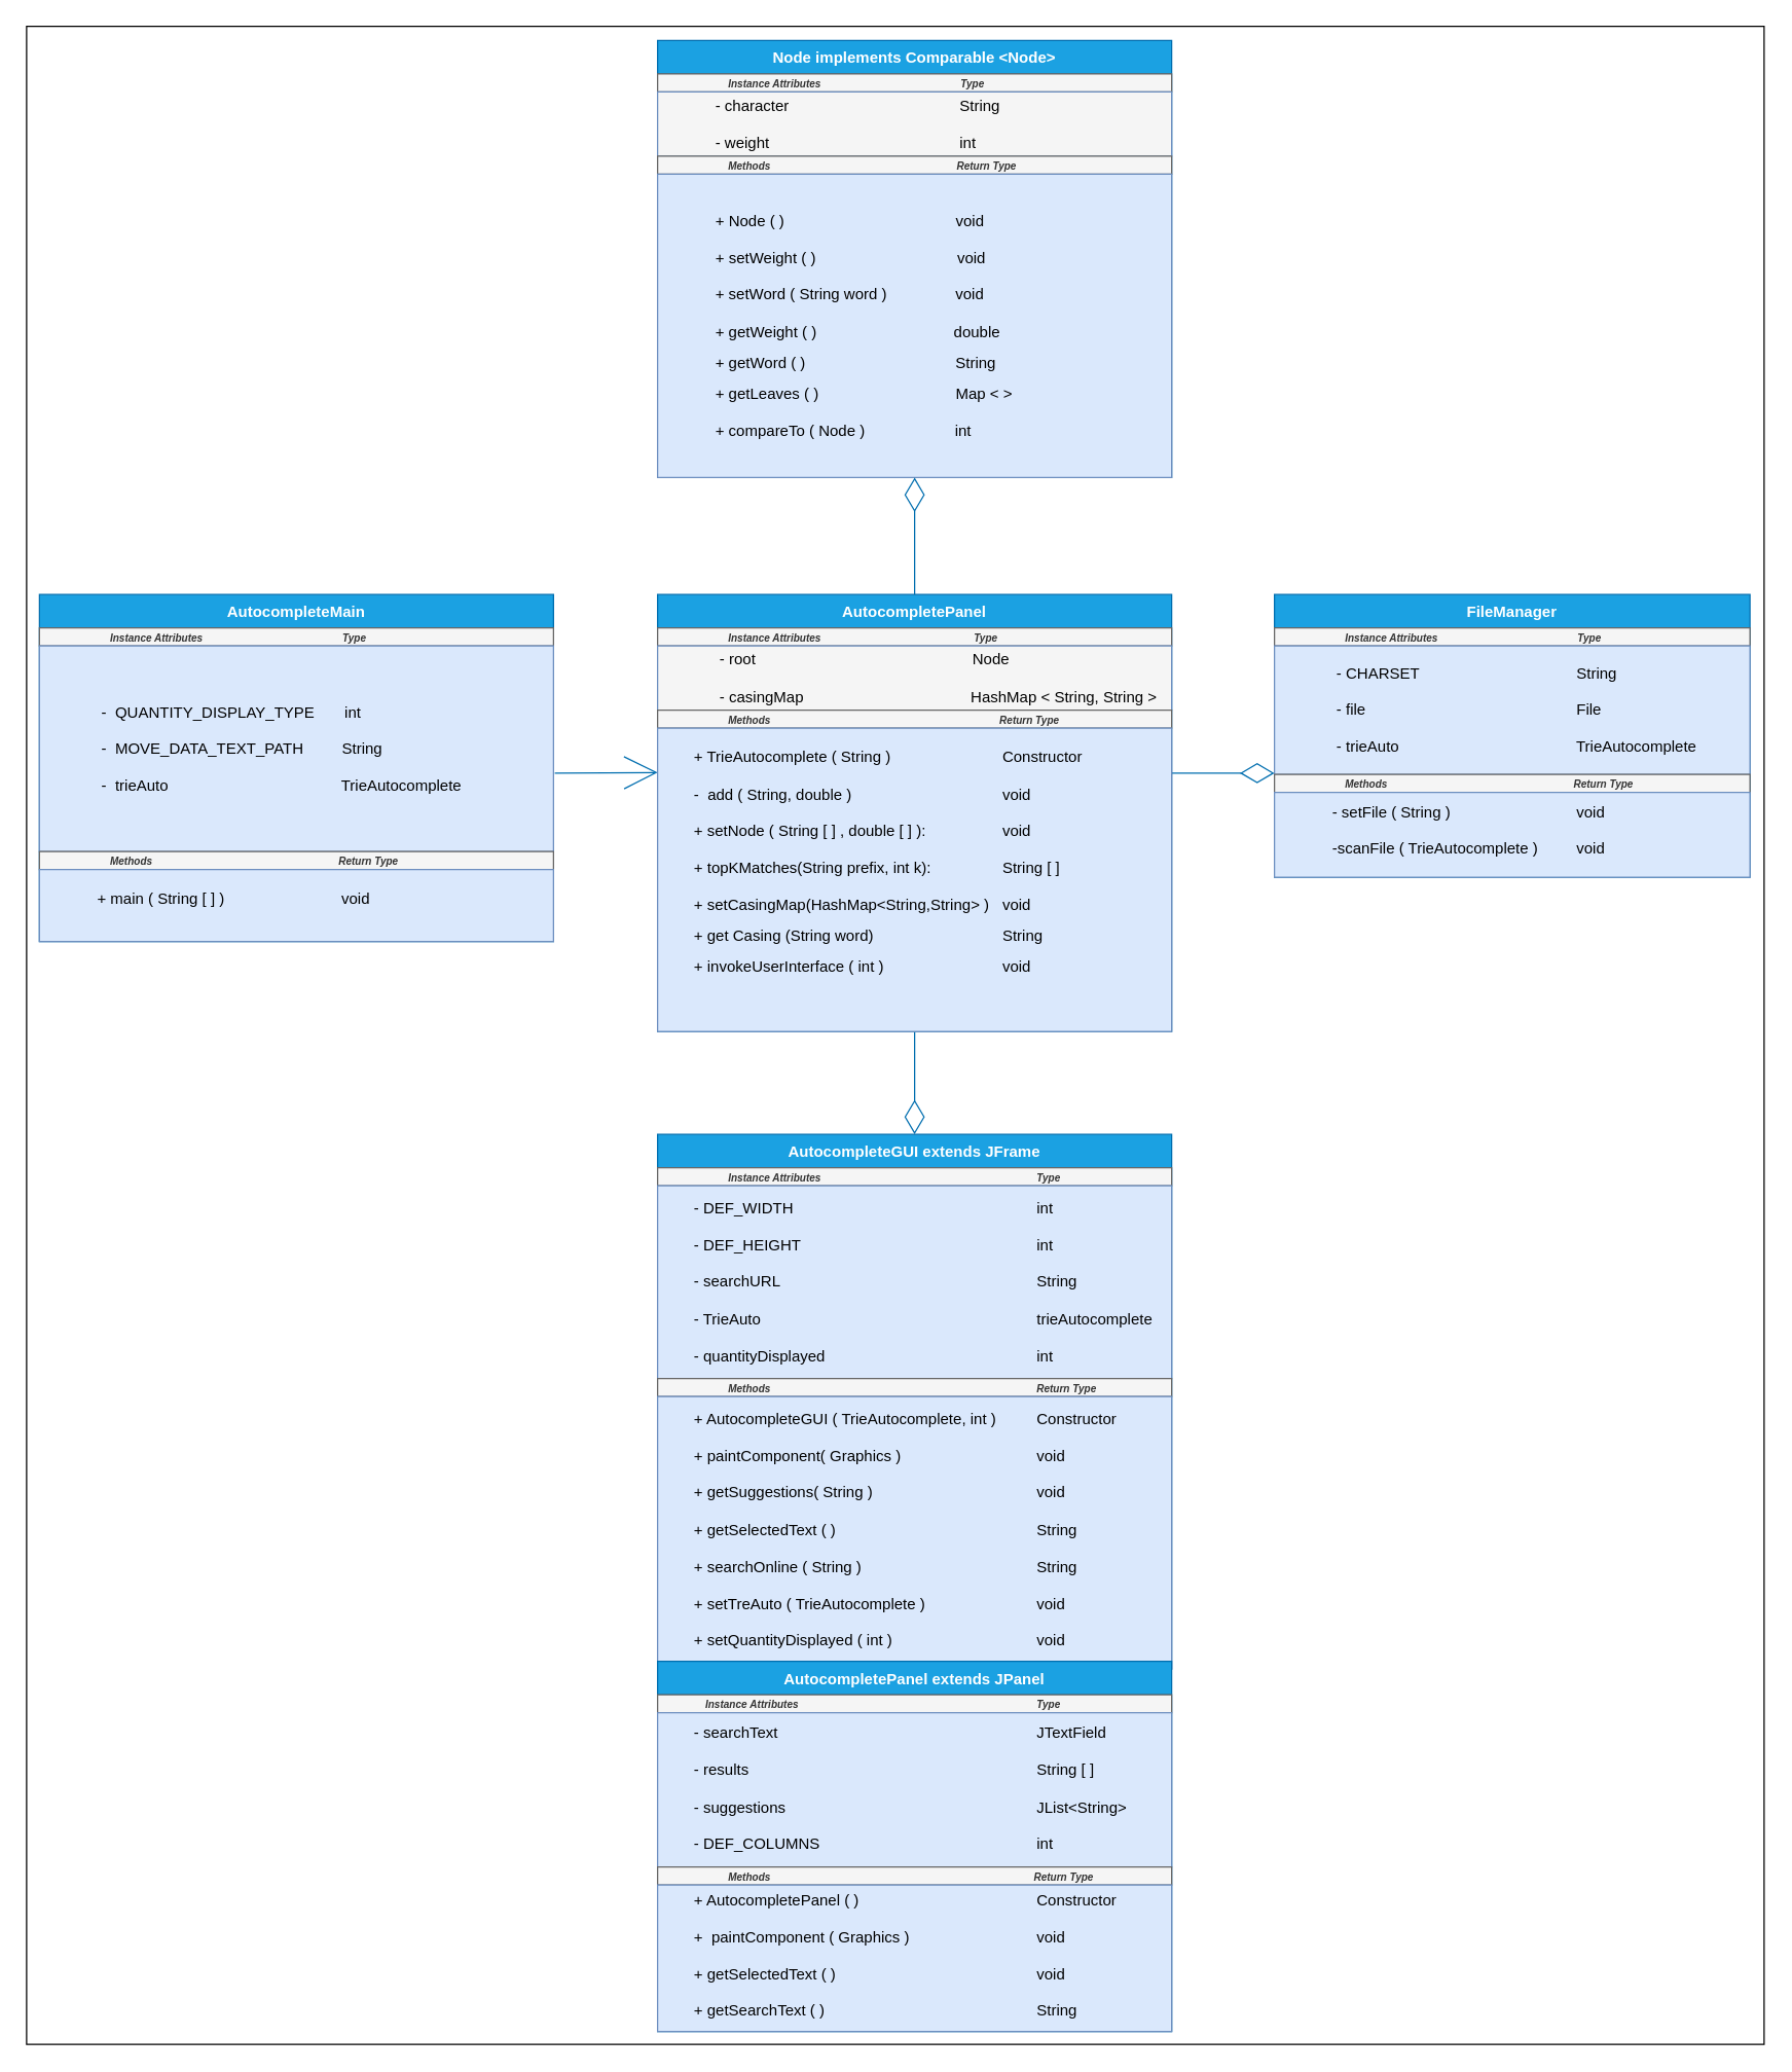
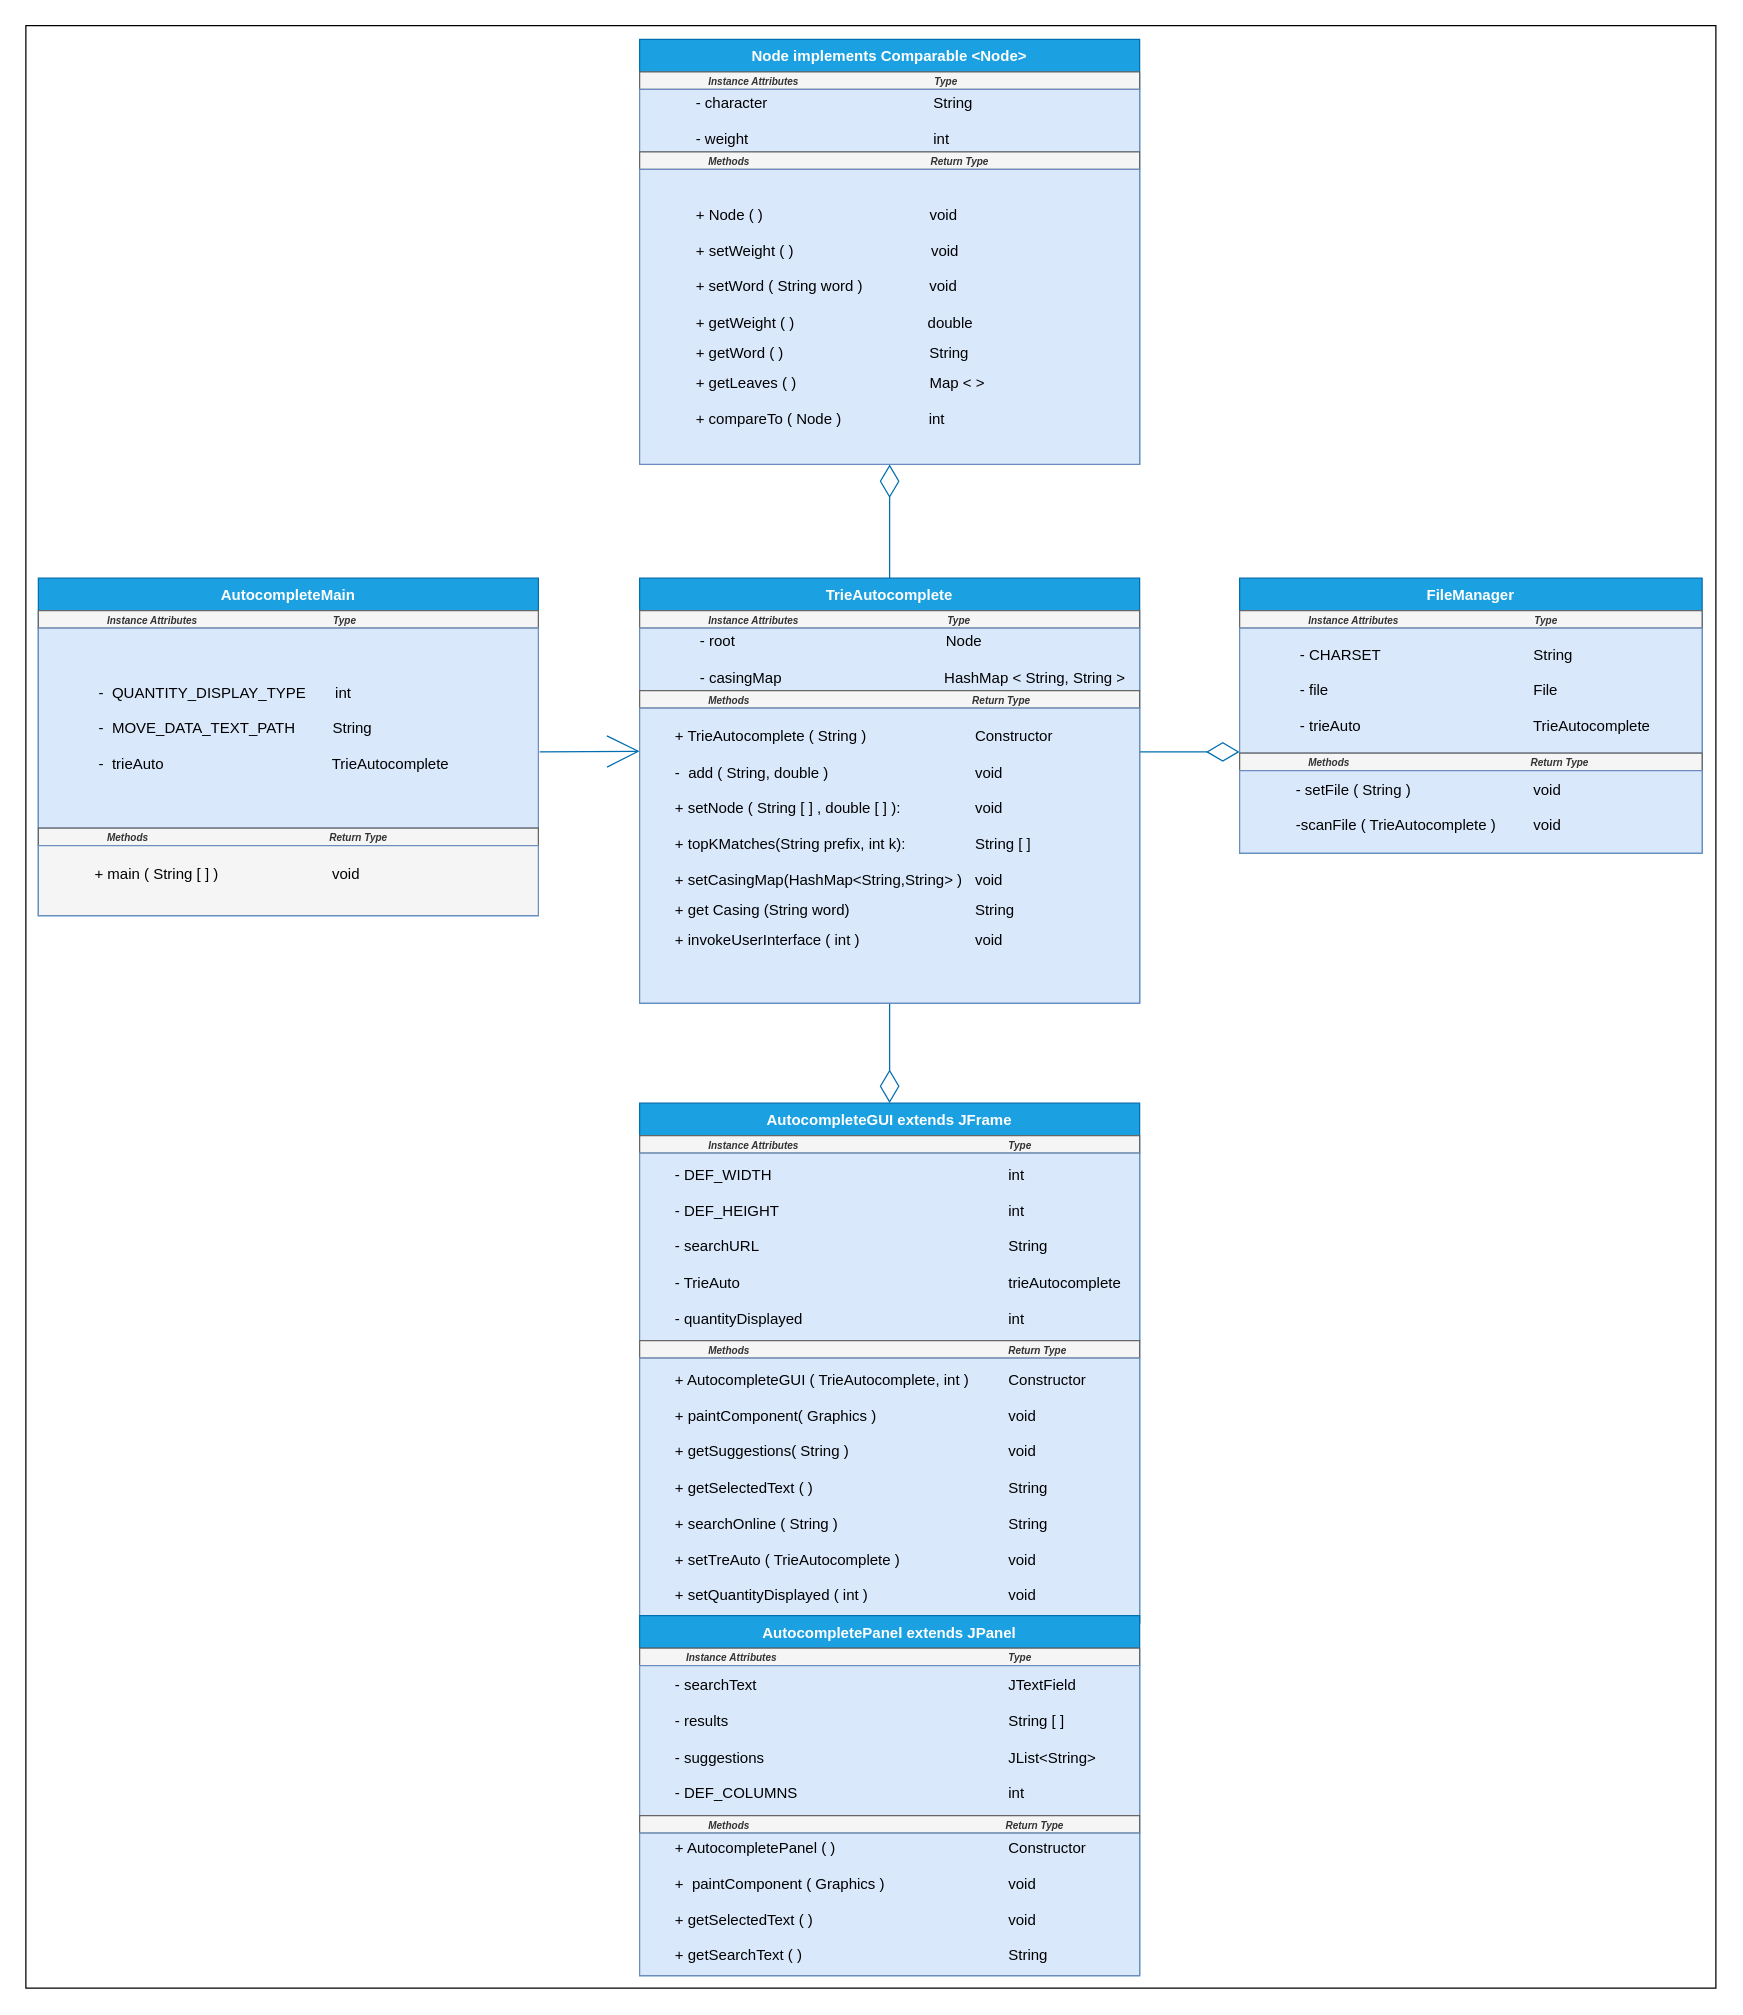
- <mxCell id="5" value="&lt;font style=&quot;font-size: 12px;&quot;&gt;&amp;nbsp; &amp;nbsp; &amp;nbsp; &amp;nbsp; &amp;nbsp; &amp;nbsp; &amp;nbsp;- character&lt;span style=&quot;white-space: pre;&quot;&gt;&#09;&lt;/span&gt;&lt;span style=&quot;white-space: pre;&quot;&gt;&#09;&lt;/span&gt;&lt;span style=&quot;white-space: pre;&quot;&gt;&#09;&lt;/span&gt;&lt;span style=&quot;white-space: pre;&quot;&gt;&#09;&lt;/span&gt;&lt;span style=&quot;white-space: pre;&quot;&gt;&#09;&lt;/span&gt;&amp;nbsp; &amp;nbsp; &amp;nbsp; String&lt;br&gt;&lt;span style=&quot;white-space: pre;&quot;&gt;&#09;&lt;/span&gt;&lt;span style=&quot;white-space: pre;&quot;&gt;&#09;&lt;/span&gt;&lt;span style=&quot;white-space: pre;&quot;&gt;&#09;&lt;/span&gt;&lt;br&gt;&lt;span style=&quot;white-space: pre;&quot;&gt;&#09;&lt;/span&gt;&amp;nbsp; &amp;nbsp; &amp;nbsp;- weight&lt;span style=&quot;white-space: pre;&quot;&gt;&#09;&lt;/span&gt;&lt;span style=&quot;white-space: pre;&quot;&gt;&#09;&lt;/span&gt;&lt;span style=&quot;white-space: pre;&quot;&gt;&#09;&lt;/span&gt;&lt;span style=&quot;white-space: pre;&quot;&gt;&#09;&lt;/span&gt;&lt;span style=&quot;white-space: pre;&quot;&gt;&#09;&lt;/span&gt;&amp;nbsp; &amp;nbsp; &amp;nbsp; int&lt;br&gt;&lt;/font&gt;" style="html=1;fontFamily=Helvetica;fontSize=8;align=left;fillColor=#f5f5f5;strokeColor=#6c8ebf;" vertex="1" parent="3"><mxGeometry y="40" width="400" height="50" as="geometry" /></mxCell>
+ <mxCell id="5" value="&lt;font style=&quot;font-size: 12px;&quot;&gt;&amp;nbsp; &amp;nbsp; &amp;nbsp; &amp;nbsp; &amp;nbsp; &amp;nbsp; &amp;nbsp;- character&lt;span style=&quot;white-space: pre;&quot;&gt;&#09;&lt;/span&gt;&lt;span style=&quot;white-space: pre;&quot;&gt;&#09;&lt;/span&gt;&lt;span style=&quot;white-space: pre;&quot;&gt;&#09;&lt;/span&gt;&lt;span style=&quot;white-space: pre;&quot;&gt;&#09;&lt;/span&gt;&lt;span style=&quot;white-space: pre;&quot;&gt;&#09;&lt;/span&gt;&amp;nbsp; &amp;nbsp; &amp;nbsp; String&lt;br&gt;&lt;span style=&quot;white-space: pre;&quot;&gt;&#09;&lt;/span&gt;&lt;span style=&quot;white-space: pre;&quot;&gt;&#09;&lt;/span&gt;&lt;span style=&quot;white-space: pre;&quot;&gt;&#09;&lt;/span&gt;&lt;br&gt;&lt;span style=&quot;white-space: pre;&quot;&gt;&#09;&lt;/span&gt;&amp;nbsp; &amp;nbsp; &amp;nbsp;- weight&lt;span style=&quot;white-space: pre;&quot;&gt;&#09;&lt;/span&gt;&lt;span style=&quot;white-space: pre;&quot;&gt;&#09;&lt;/span&gt;&lt;span style=&quot;white-space: pre;&quot;&gt;&#09;&lt;/span&gt;&lt;span style=&quot;white-space: pre;&quot;&gt;&#09;&lt;/span&gt;&lt;span style=&quot;white-space: pre;&quot;&gt;&#09;&lt;/span&gt;&amp;nbsp; &amp;nbsp; &amp;nbsp; int&lt;br&gt;&lt;/font&gt;" style="html=1;fontFamily=Helvetica;fontSize=8;align=left;fillColor=#dae8fc;strokeColor=#6c8ebf;" vertex="1" parent="3"><mxGeometry y="40" width="400" height="50" as="geometry" /></mxCell>
- <mxCell id="12" value="AutocompletePanel" style="swimlane;fontStyle=1;align=center;verticalAlign=top;childLayout=stackLayout;horizontal=1;startSize=26;horizontalStack=0;resizeParent=1;resizeParentMax=0;resizeLast=0;collapsible=1;marginBottom=0;fillColor=#1ba1e2;fontColor=#ffffff;strokeColor=#006EAF;" vertex="1" parent="1"><mxGeometry x="511" y="462" width="400" height="340" as="geometry" /></mxCell>
+ <mxCell id="12" value="TrieAutocomplete" style="swimlane;fontStyle=1;align=center;verticalAlign=top;childLayout=stackLayout;horizontal=1;startSize=26;horizontalStack=0;resizeParent=1;resizeParentMax=0;resizeLast=0;collapsible=1;marginBottom=0;fillColor=#1ba1e2;fontColor=#ffffff;strokeColor=#006EAF;" vertex="1" parent="1"><mxGeometry x="511" y="462" width="400" height="340" as="geometry" /></mxCell>
- <mxCell id="14" value="&lt;font style=&quot;font-size: 12px;&quot;&gt;&amp;nbsp; &amp;nbsp; &amp;nbsp; &amp;nbsp; &amp;nbsp; &amp;nbsp; &amp;nbsp; - root&lt;span style=&quot;&quot;&gt;&#09;&lt;/span&gt;&lt;span style=&quot;&quot;&gt;&#09;&lt;/span&gt;&lt;span style=&quot;&quot;&gt;&#09;&lt;/span&gt;&lt;span style=&quot;&quot;&gt;&#09;&lt;/span&gt;&lt;span style=&quot;&quot;&gt;&#09;&lt;/span&gt;&amp;nbsp; &amp;nbsp; &amp;nbsp;&amp;nbsp;&lt;span style=&quot;white-space: pre;&quot;&gt;&#09;&lt;/span&gt;&lt;span style=&quot;white-space: pre;&quot;&gt;&#09;&lt;/span&gt;&lt;span style=&quot;white-space: pre;&quot;&gt;&#09;&lt;/span&gt;&lt;span style=&quot;white-space: pre;&quot;&gt;&#09;&lt;/span&gt;&lt;span style=&quot;white-space: pre;&quot;&gt;&#09;&lt;/span&gt;&amp;nbsp; &amp;nbsp; &amp;nbsp; &amp;nbsp; &amp;nbsp;Node&lt;br&gt;&lt;span style=&quot;&quot;&gt;&#09;&lt;/span&gt;&lt;span style=&quot;&quot;&gt;&#09;&lt;/span&gt;&lt;span style=&quot;&quot;&gt;&#09;&lt;/span&gt;&lt;br&gt;&lt;span style=&quot;&quot;&gt;&#09;&lt;/span&gt;&amp;nbsp; &amp;nbsp; &amp;nbsp; &amp;nbsp; &amp;nbsp; &amp;nbsp; &amp;nbsp; - casingMap&lt;span style=&quot;&quot;&gt;&#09;&lt;/span&gt;&lt;span style=&quot;&quot;&gt;&#09;&lt;/span&gt;&lt;span style=&quot;&quot;&gt;&#09;&lt;/span&gt;&amp;nbsp; &amp;nbsp; &amp;nbsp; &amp;nbsp; &amp;nbsp; &amp;nbsp; &amp;nbsp; &amp;nbsp; &amp;nbsp; &amp;nbsp; &amp;nbsp; &amp;nbsp; &amp;nbsp; &amp;nbsp; &amp;nbsp; &amp;nbsp; &amp;nbsp; &amp;nbsp; &amp;nbsp; HashMap &amp;lt; String, String &amp;gt;&lt;br&gt;&lt;/font&gt;" style="html=1;fontFamily=Helvetica;fontSize=8;align=left;fillColor=#f5f5f5;strokeColor=#6c8ebf;" vertex="1" parent="12"><mxGeometry y="40" width="400" height="50" as="geometry" /></mxCell>
+ <mxCell id="14" value="&lt;font style=&quot;font-size: 12px;&quot;&gt;&amp;nbsp; &amp;nbsp; &amp;nbsp; &amp;nbsp; &amp;nbsp; &amp;nbsp; &amp;nbsp; - root&lt;span style=&quot;&quot;&gt;&#09;&lt;/span&gt;&lt;span style=&quot;&quot;&gt;&#09;&lt;/span&gt;&lt;span style=&quot;&quot;&gt;&#09;&lt;/span&gt;&lt;span style=&quot;&quot;&gt;&#09;&lt;/span&gt;&lt;span style=&quot;&quot;&gt;&#09;&lt;/span&gt;&amp;nbsp; &amp;nbsp; &amp;nbsp;&amp;nbsp;&lt;span style=&quot;white-space: pre;&quot;&gt;&#09;&lt;/span&gt;&lt;span style=&quot;white-space: pre;&quot;&gt;&#09;&lt;/span&gt;&lt;span style=&quot;white-space: pre;&quot;&gt;&#09;&lt;/span&gt;&lt;span style=&quot;white-space: pre;&quot;&gt;&#09;&lt;/span&gt;&lt;span style=&quot;white-space: pre;&quot;&gt;&#09;&lt;/span&gt;&amp;nbsp; &amp;nbsp; &amp;nbsp; &amp;nbsp; &amp;nbsp;Node&lt;br&gt;&lt;span style=&quot;&quot;&gt;&#09;&lt;/span&gt;&lt;span style=&quot;&quot;&gt;&#09;&lt;/span&gt;&lt;span style=&quot;&quot;&gt;&#09;&lt;/span&gt;&lt;br&gt;&lt;span style=&quot;&quot;&gt;&#09;&lt;/span&gt;&amp;nbsp; &amp;nbsp; &amp;nbsp; &amp;nbsp; &amp;nbsp; &amp;nbsp; &amp;nbsp; - casingMap&lt;span style=&quot;&quot;&gt;&#09;&lt;/span&gt;&lt;span style=&quot;&quot;&gt;&#09;&lt;/span&gt;&lt;span style=&quot;&quot;&gt;&#09;&lt;/span&gt;&amp;nbsp; &amp;nbsp; &amp;nbsp; &amp;nbsp; &amp;nbsp; &amp;nbsp; &amp;nbsp; &amp;nbsp; &amp;nbsp; &amp;nbsp; &amp;nbsp; &amp;nbsp; &amp;nbsp; &amp;nbsp; &amp;nbsp; &amp;nbsp; &amp;nbsp; &amp;nbsp; &amp;nbsp; HashMap &amp;lt; String, String &amp;gt;&lt;br&gt;&lt;/font&gt;" style="html=1;fontFamily=Helvetica;fontSize=8;align=left;fillColor=#dae8fc;strokeColor=#6c8ebf;" vertex="1" parent="12"><mxGeometry y="40" width="400" height="50" as="geometry" /></mxCell>
- <mxCell id="21" value="&lt;span style=&quot;font-size: 12px;&quot;&gt;&lt;br&gt;&lt;br&gt;&lt;span style=&quot;white-space: pre;&quot;&gt;&#09;&lt;/span&gt;&amp;nbsp; &amp;nbsp; &amp;nbsp;+ main ( String [ ] )&lt;span style=&quot;white-space: pre;&quot;&gt;&#09;&lt;/span&gt;&lt;span style=&quot;white-space: pre;&quot;&gt;&#09;&lt;/span&gt;&lt;span style=&quot;white-space: pre;&quot;&gt;&#09;&lt;/span&gt;&amp;nbsp; &amp;nbsp; &amp;nbsp; void&lt;br&gt;&lt;/span&gt;" style="html=1;fontFamily=Helvetica;fontSize=8;align=left;verticalAlign=top;horizontal=1;spacingTop=-20;fillColor=#dae8fc;strokeColor=#6c8ebf;" vertex="1" parent="17"><mxGeometry y="214" width="400" height="56" as="geometry" /></mxCell>
+ <mxCell id="21" value="&lt;span style=&quot;font-size: 12px;&quot;&gt;&lt;br&gt;&lt;br&gt;&lt;span style=&quot;white-space: pre;&quot;&gt;&#09;&lt;/span&gt;&amp;nbsp; &amp;nbsp; &amp;nbsp;+ main ( String [ ] )&lt;span style=&quot;white-space: pre;&quot;&gt;&#09;&lt;/span&gt;&lt;span style=&quot;white-space: pre;&quot;&gt;&#09;&lt;/span&gt;&lt;span style=&quot;white-space: pre;&quot;&gt;&#09;&lt;/span&gt;&amp;nbsp; &amp;nbsp; &amp;nbsp; void&lt;br&gt;&lt;/span&gt;" style="html=1;fontFamily=Helvetica;fontSize=8;align=left;verticalAlign=top;horizontal=1;spacingTop=-20;fillColor=#f5f5f5;strokeColor=#6c8ebf;" vertex="1" parent="17"><mxGeometry y="214" width="400" height="56" as="geometry" /></mxCell>
